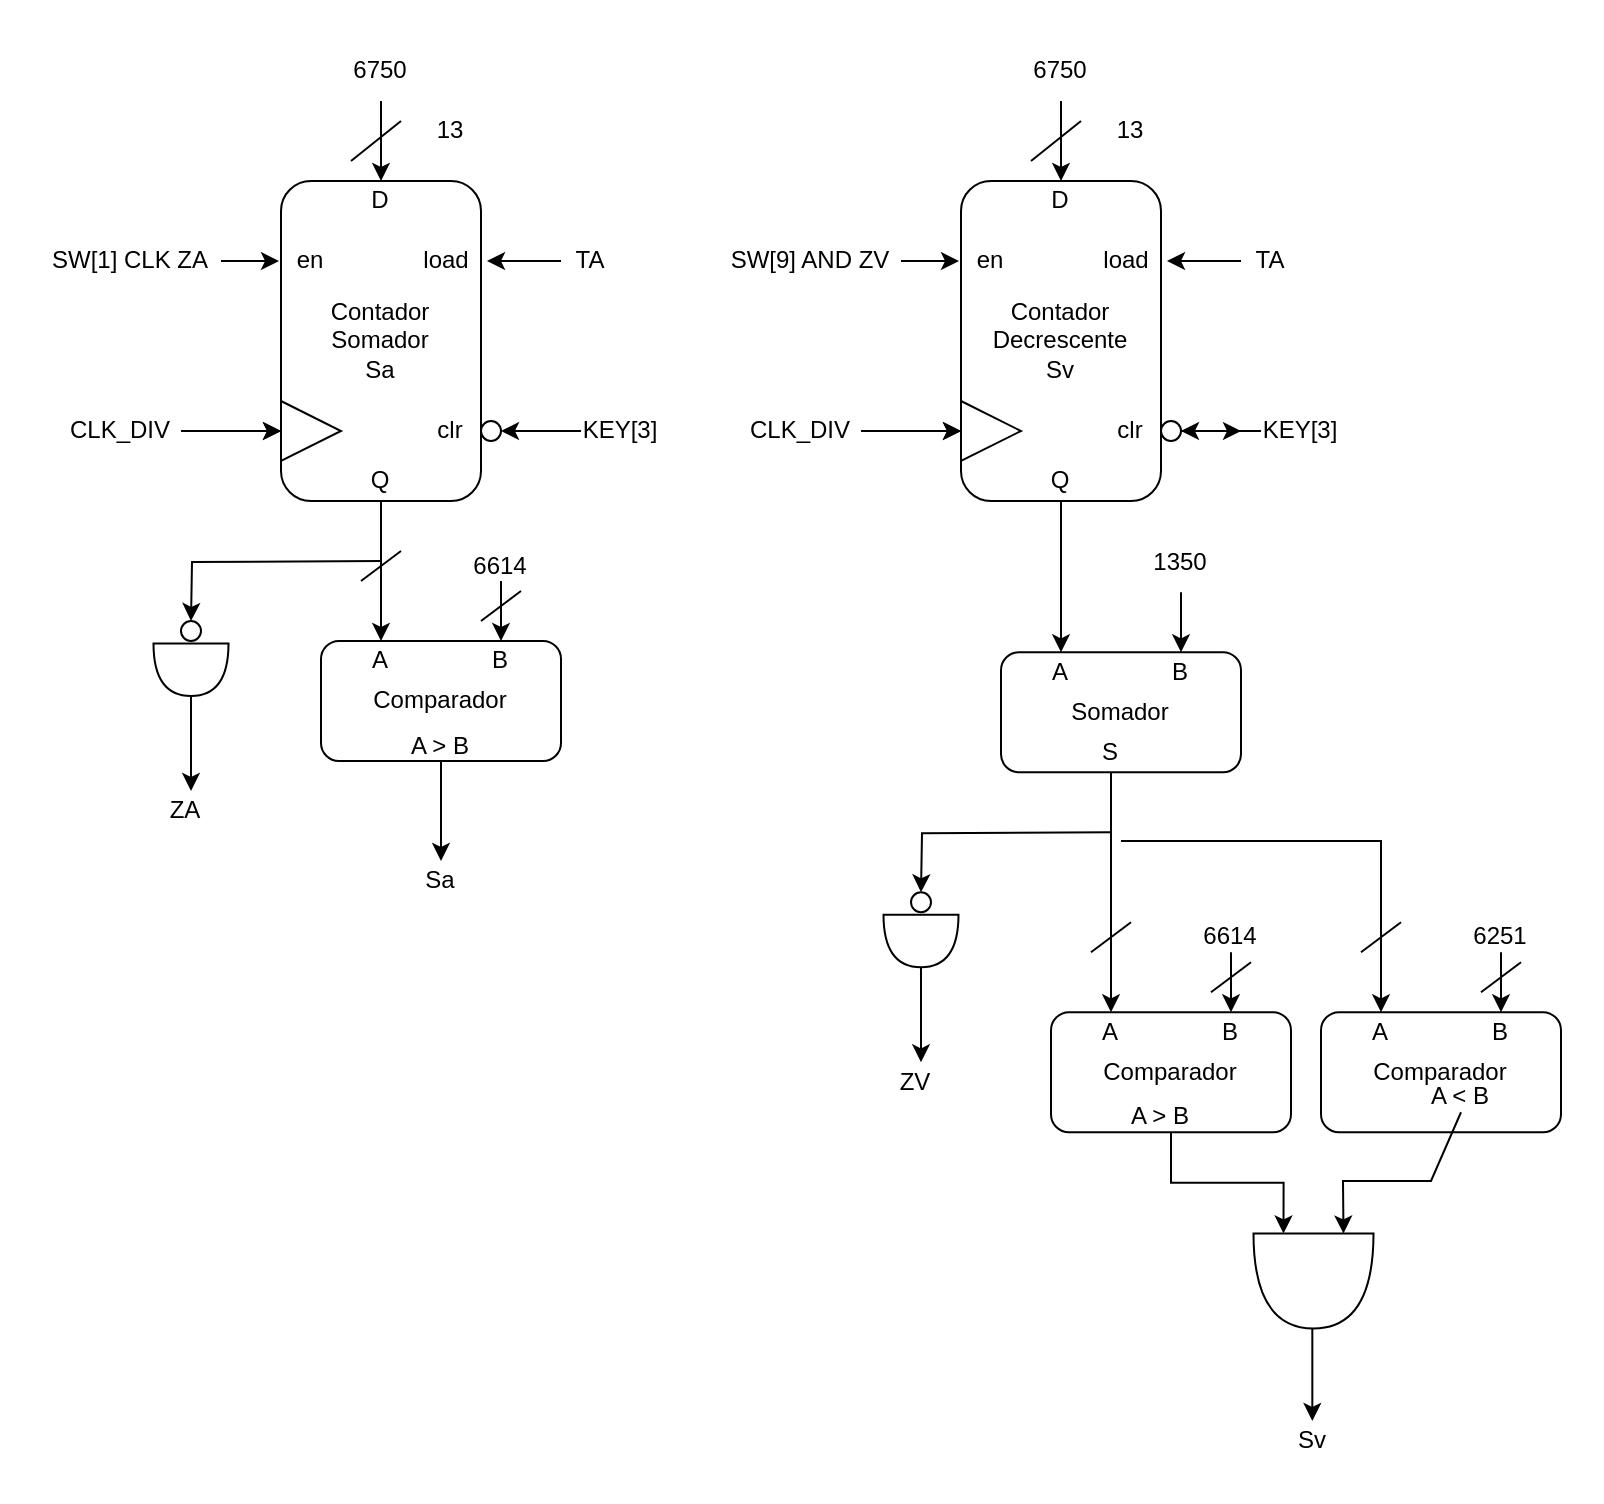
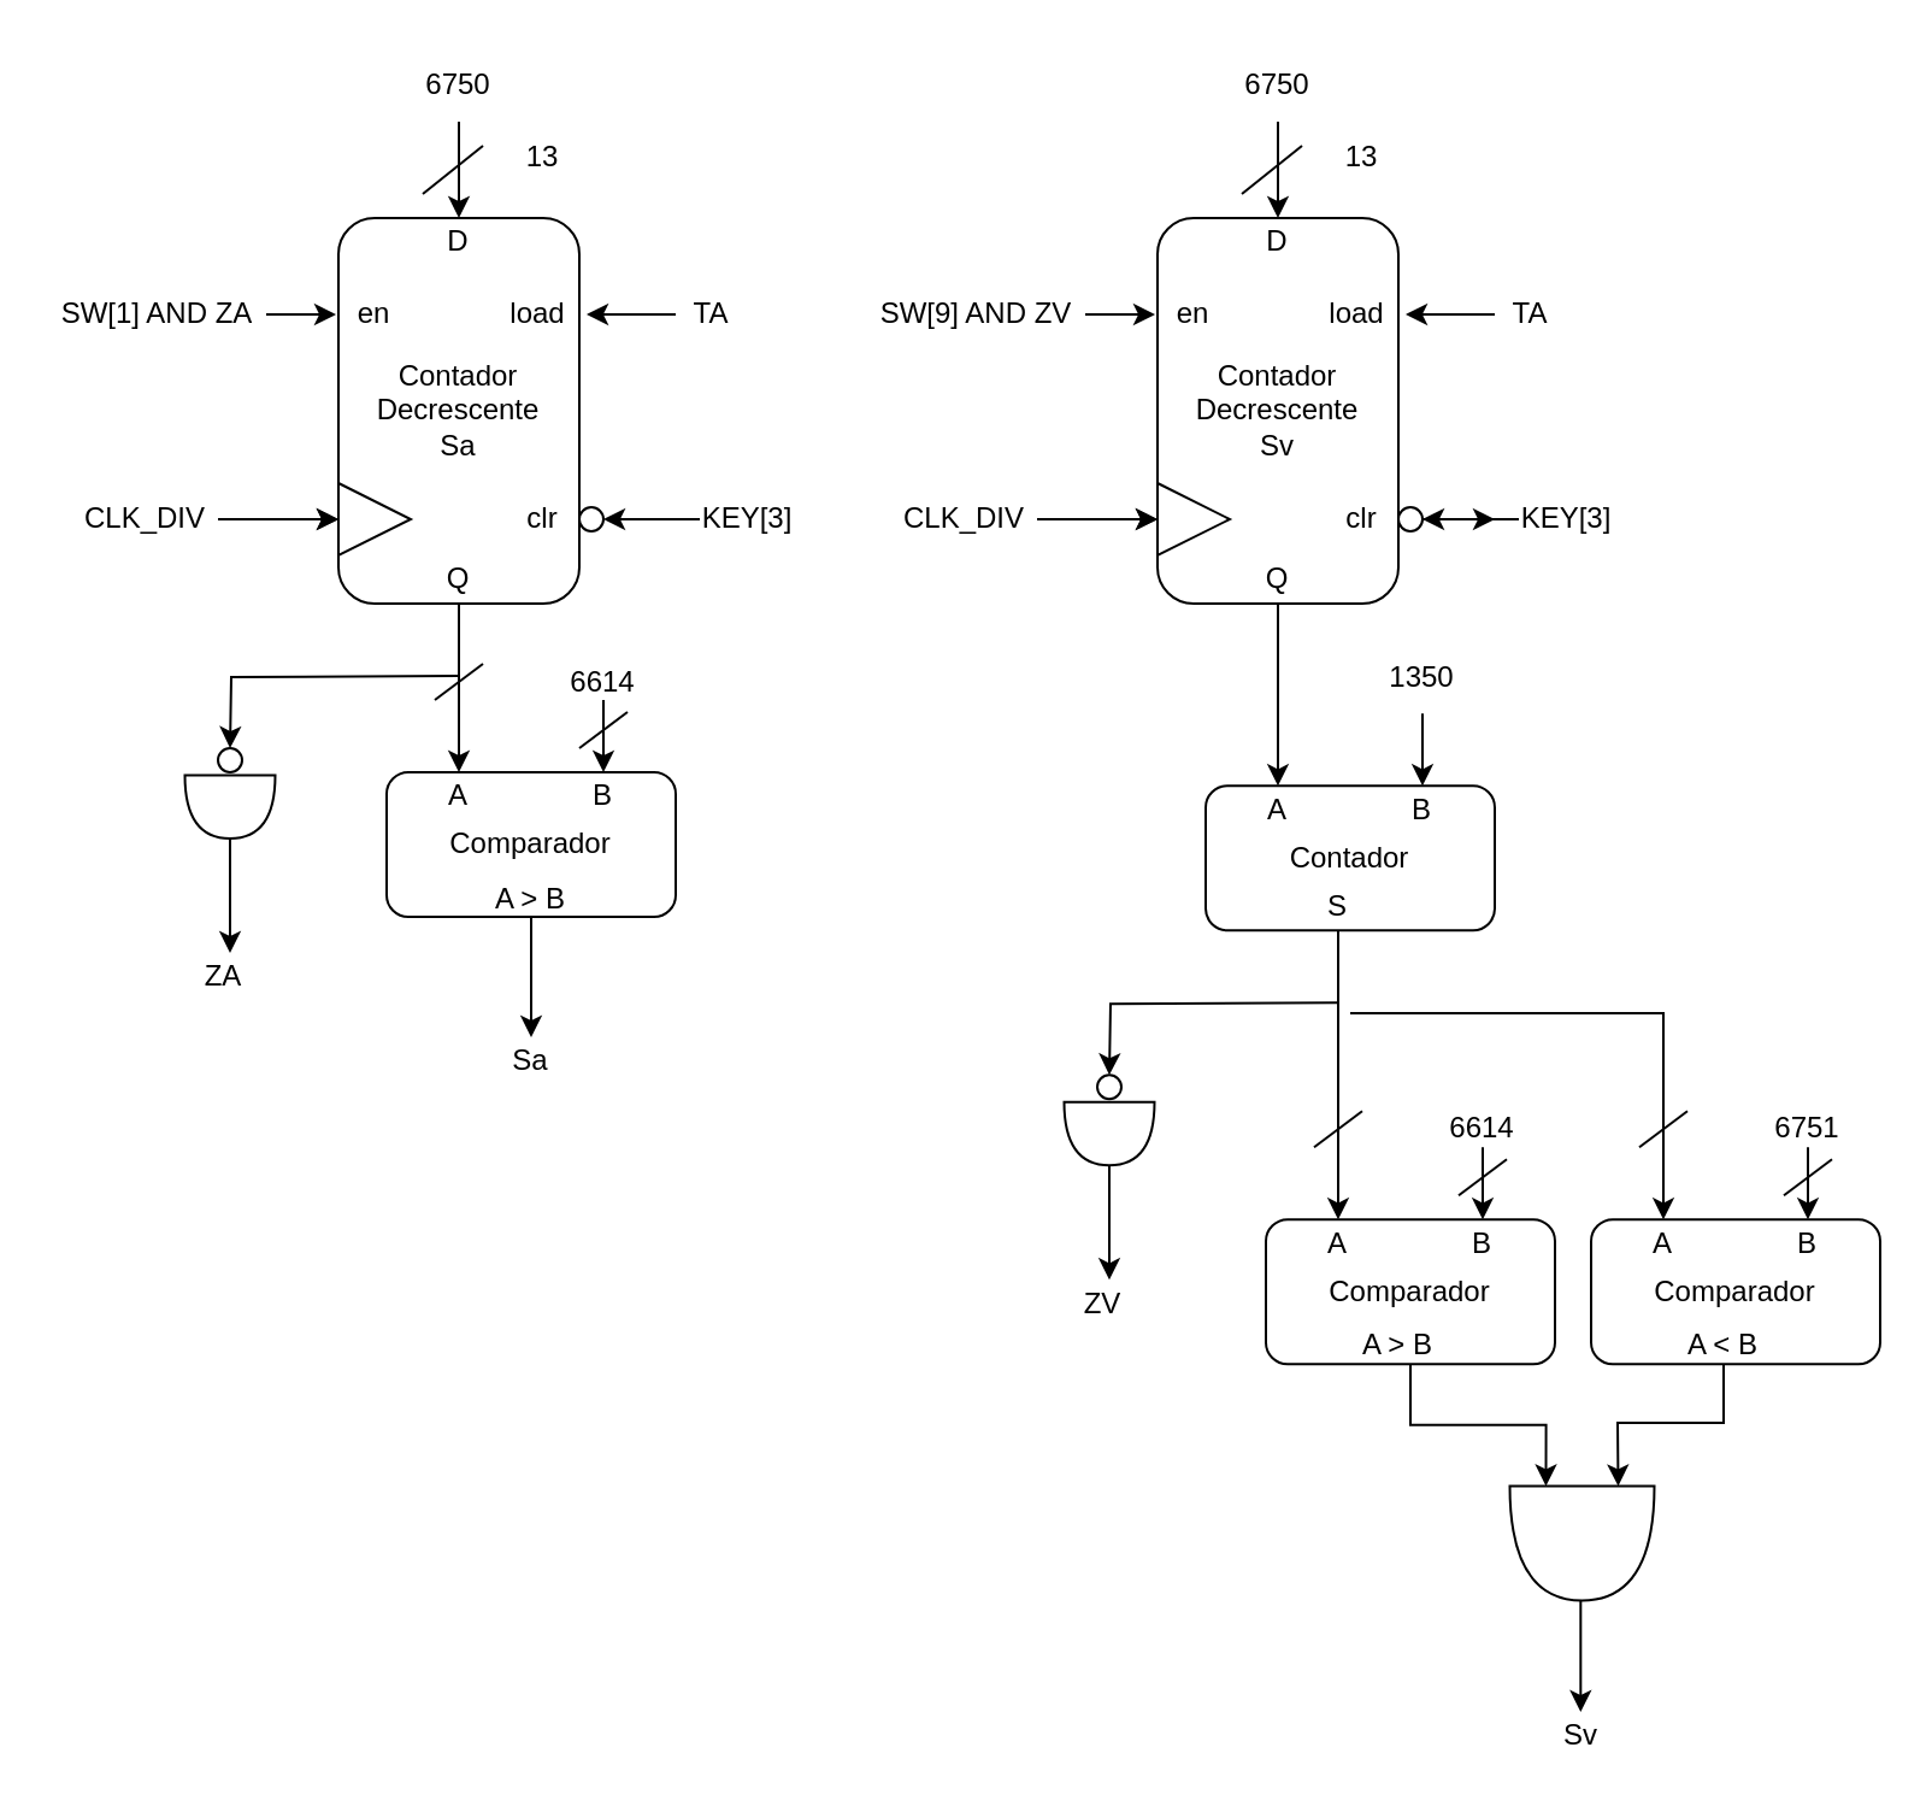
- <mxCell id="6" value="SW[1] CLK ZA" style="text;html=1;align=center;verticalAlign=middle;whiteSpace=wrap;rounded=0;" vertex="1" parent="1"><mxGeometry x="20" y="115" width="90" height="30" as="geometry" /></mxCell>
+ <mxCell id="6" value="SW[1] AND ZA" style="text;html=1;align=center;verticalAlign=middle;whiteSpace=wrap;rounded=0;" vertex="1" parent="1"><mxGeometry x="20" y="115" width="90" height="30" as="geometry" /></mxCell>
- <mxCell id="2" value="&lt;div&gt;Contador Somador&lt;/div&gt;&lt;div&gt;Sa&lt;/div&gt;" style="rounded=1;whiteSpace=wrap;html=1;" vertex="1" parent="1"><mxGeometry x="140" y="90" width="100" height="160" as="geometry" /></mxCell>
+ <mxCell id="2" value="&lt;div&gt;Contador Decrescente&lt;/div&gt;&lt;div&gt;Sa&lt;/div&gt;" style="rounded=1;whiteSpace=wrap;html=1;" vertex="1" parent="1"><mxGeometry x="140" y="90" width="100" height="160" as="geometry" /></mxCell>
- <mxCell id="77" value="Somador" style="rounded=1;whiteSpace=wrap;html=1;" vertex="1" parent="1"><mxGeometry x="500" y="325.63" width="120" height="60" as="geometry" /></mxCell>
+ <mxCell id="77" value="Contador" style="rounded=1;whiteSpace=wrap;html=1;" vertex="1" parent="1"><mxGeometry x="500" y="325.63" width="120" height="60" as="geometry" /></mxCell>
- <mxCell id="88" value="6251" style="text;html=1;align=center;verticalAlign=middle;whiteSpace=wrap;rounded=0;" vertex="1" parent="1"><mxGeometry x="730" y="455.63" width="40" height="25" as="geometry" /></mxCell>
+ <mxCell id="88" value="6751" style="text;html=1;align=center;verticalAlign=middle;whiteSpace=wrap;rounded=0;" vertex="1" parent="1"><mxGeometry x="730" y="455.63" width="40" height="25" as="geometry" /></mxCell>
- <mxCell id="89" value="A &amp;lt; B" style="text;html=1;align=center;verticalAlign=middle;whiteSpace=wrap;rounded=0;" vertex="1" parent="1"><mxGeometry x="710" y="540.63" width="40" height="15" as="geometry" /></mxCell>
+ <mxCell id="89" value="A &amp;lt; B" style="text;html=1;align=center;verticalAlign=middle;whiteSpace=wrap;rounded=0;" vertex="1" parent="1"><mxGeometry x="695" y="550.63" width="40" height="15" as="geometry" /></mxCell>
